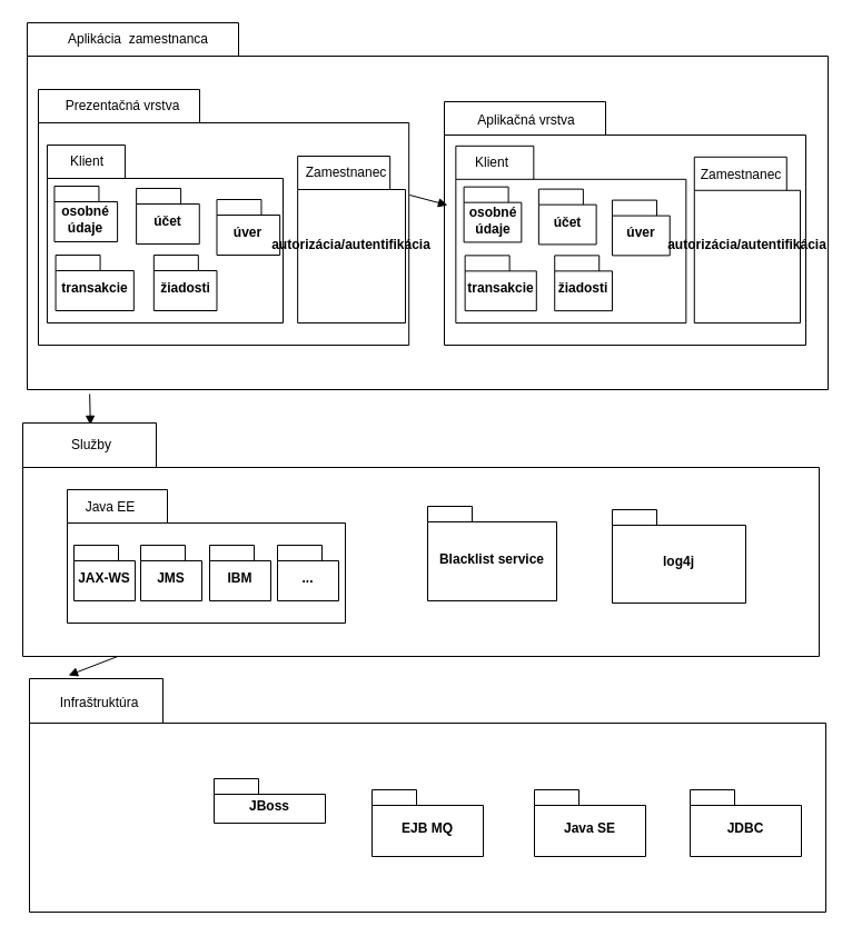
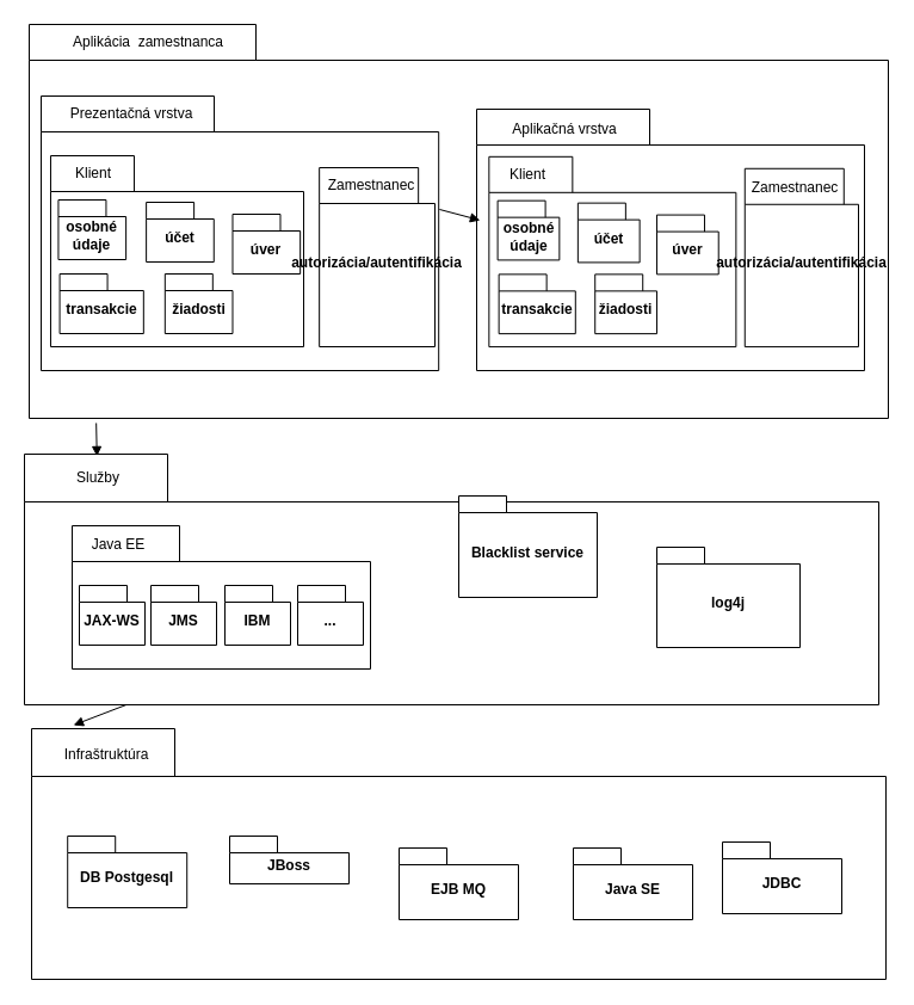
- <mxCell id="42" value="Blacklist service" style="shape=folder;fontStyle=1;spacingTop=10;tabWidth=40;tabHeight=14;tabPosition=left;html=1;whiteSpace=wrap;" vertex="1" parent="1"><mxGeometry x="384" y="455" width="116" height="85" as="geometry" /></mxCell>
+ <mxCell id="42" value="Blacklist service" style="shape=folder;fontStyle=1;spacingTop=10;tabWidth=40;tabHeight=14;tabPosition=left;html=1;whiteSpace=wrap;" vertex="1" parent="1"><mxGeometry x="384" y="415" width="116" height="85" as="geometry" /></mxCell>
+ <mxCell id="35" value="DB Postgesql" style="shape=folder;fontStyle=1;spacingTop=10;tabWidth=40;tabHeight=14;tabPosition=left;html=1;whiteSpace=wrap;" vertex="1" parent="32"><mxGeometry x="30.21" y="90" width="100" height="60" as="geometry" /></mxCell>
- <mxCell id="49" value="JDBC" style="shape=folder;fontStyle=1;spacingTop=10;tabWidth=40;tabHeight=14;tabPosition=left;html=1;whiteSpace=wrap;" vertex="1" parent="1"><mxGeometry x="620" y="710" width="100" height="60" as="geometry" /></mxCell>
+ <mxCell id="49" value="JDBC" style="shape=folder;fontStyle=1;spacingTop=10;tabWidth=40;tabHeight=14;tabPosition=left;html=1;whiteSpace=wrap;" vertex="1" parent="1"><mxGeometry x="605" y="705" width="100" height="60" as="geometry" /></mxCell>
